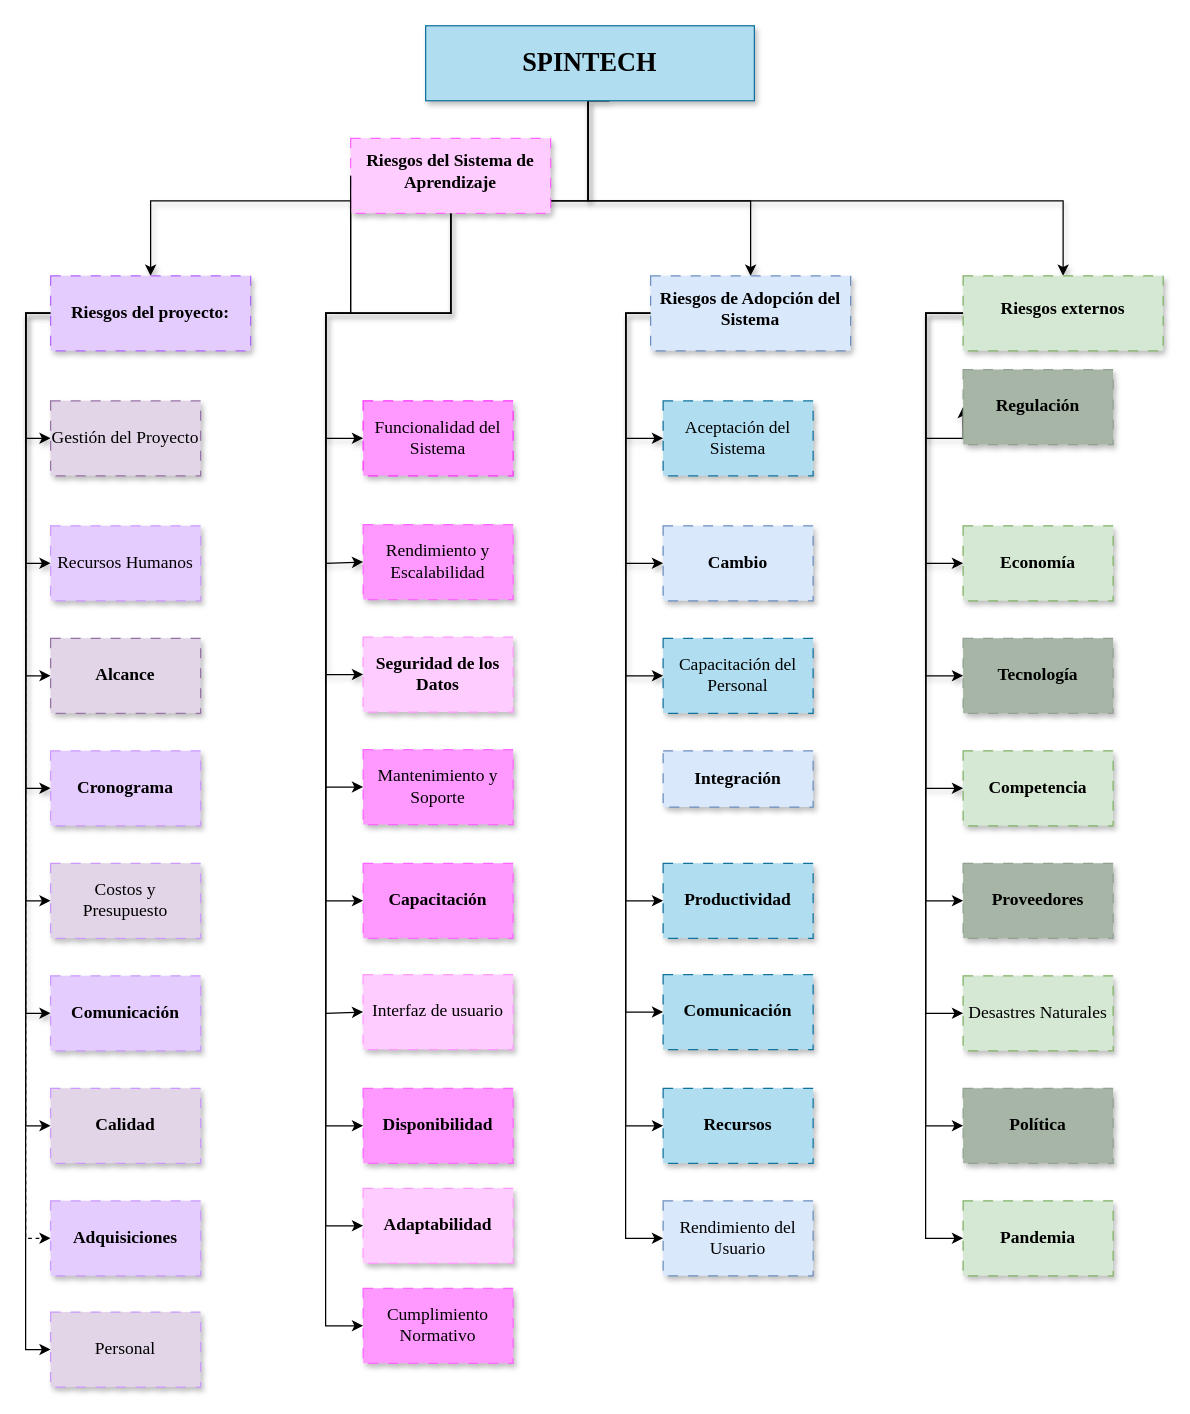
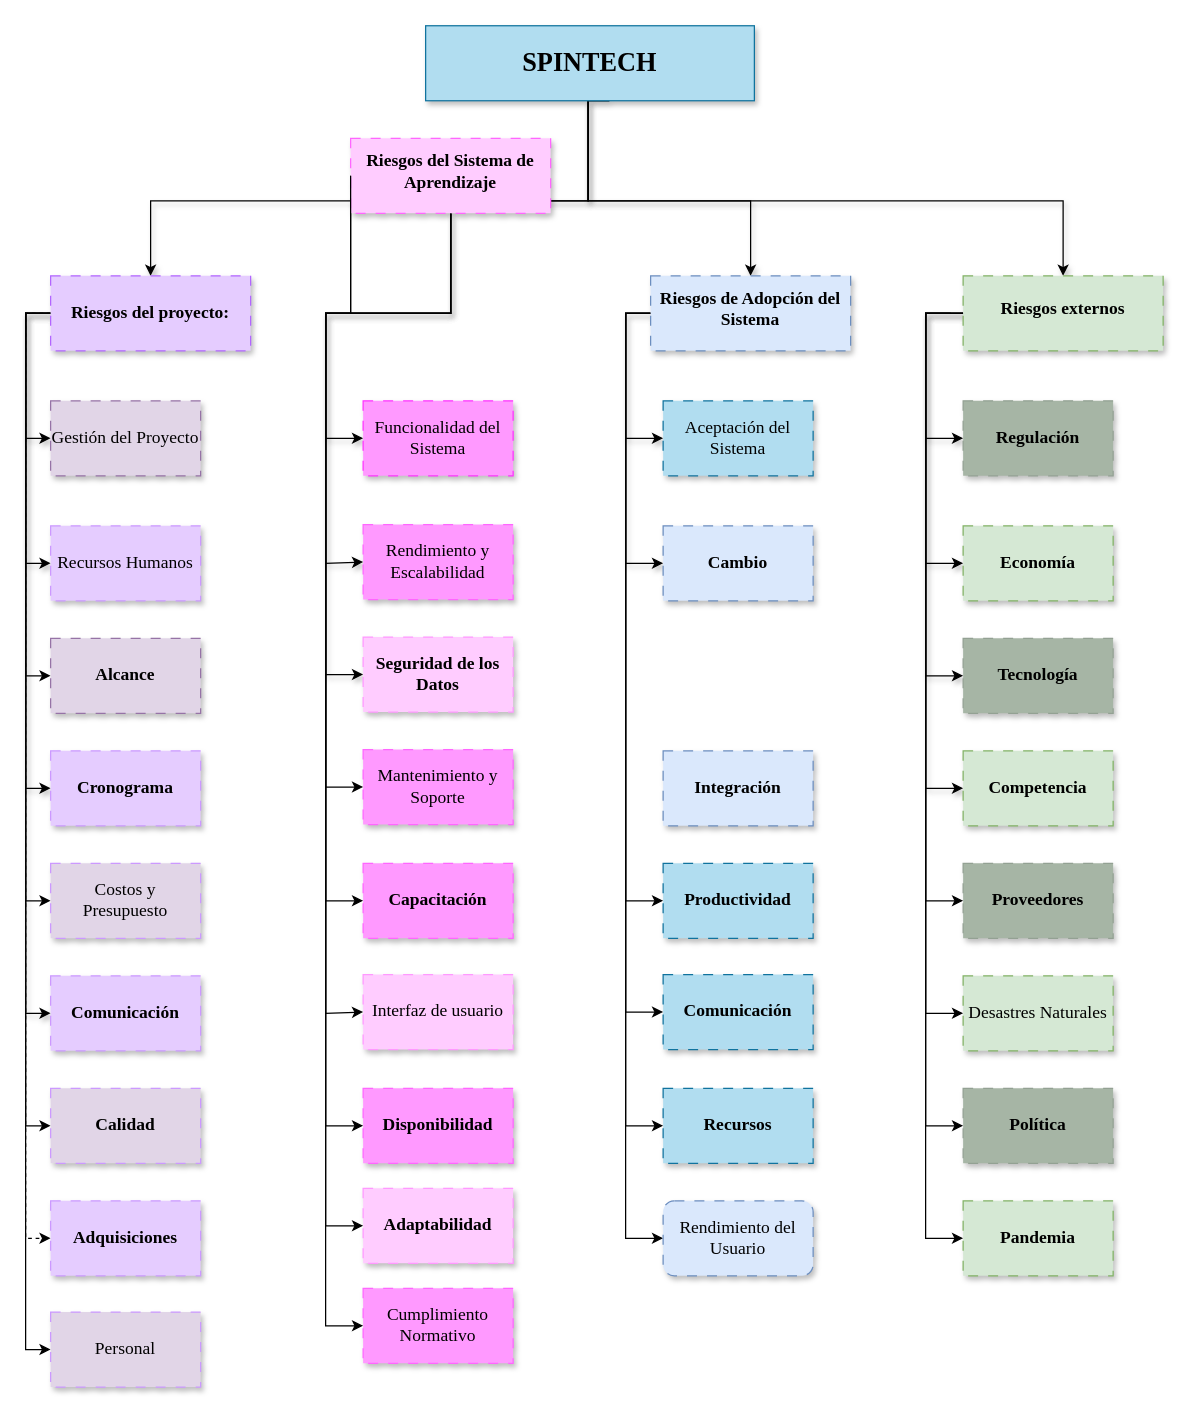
- <mxCell id="56" value="&lt;div style=&quot;font-size: 14px;&quot;&gt;&lt;strong&gt;Regulación&lt;/strong&gt;&lt;br&gt;&lt;/div&gt;" style="rounded=0;whiteSpace=wrap;html=1;fillColor=#A6B5A5;strokeColor=#93A193;dashed=1;dashPattern=8 8;strokeWidth=1;fontFamily=Comic Sans MS;fontSize=14;shadow=1;" vertex="1" parent="1"><mxGeometry x="770" y="295" width="120" height="60" as="geometry" /></mxCell>
+ <mxCell id="56" value="&lt;div style=&quot;font-size: 14px;&quot;&gt;&lt;strong&gt;Regulación&lt;/strong&gt;&lt;br&gt;&lt;/div&gt;" style="rounded=0;whiteSpace=wrap;html=1;fillColor=#A6B5A5;strokeColor=#93A193;dashed=1;dashPattern=8 8;strokeWidth=1;fontFamily=Comic Sans MS;fontSize=14;shadow=1;" vertex="1" parent="1"><mxGeometry x="770" y="320" width="120" height="60" as="geometry" /></mxCell>
- <mxCell id="29" style="edgeStyle=orthogonalEdgeStyle;rounded=0;orthogonalLoop=1;jettySize=auto;html=1;entryX=0;entryY=0.5;entryDx=0;entryDy=0;strokeWidth=1;fontFamily=Comic Sans MS;fontSize=14;shadow=1;" edge="1" parent="1" source="34" target="54"><mxGeometry relative="1" as="geometry"><Array as="points"><mxPoint x="500" y="250" /><mxPoint x="500" y="540" /></Array></mxGeometry></mxCell>
- <mxCell id="54" value="&lt;div style=&quot;font-size: 14px;&quot;&gt;Capacitación del Personal&lt;/div&gt;" style="rounded=0;whiteSpace=wrap;html=1;fillColor=#b1ddf0;strokeColor=#10739e;dashed=1;dashPattern=8 8;strokeWidth=1;fontFamily=Comic Sans MS;fontSize=14;shadow=1;" vertex="1" parent="1"><mxGeometry x="530" y="510" width="120" height="60" as="geometry" /></mxCell>
- <mxCell id="53" value="&lt;div style=&quot;font-size: 14px;&quot;&gt;&lt;strong&gt;Integración&lt;/strong&gt;&lt;br&gt;&lt;/div&gt;" style="rounded=0;whiteSpace=wrap;html=1;fillColor=#dae8fc;strokeColor=#6c8ebf;dashed=1;dashPattern=8 8;strokeWidth=1;fontFamily=Comic Sans MS;fontSize=14;shadow=1;" vertex="1" parent="1"><mxGeometry x="530" y="600" width="120" height="45" as="geometry" /></mxCell>
+ <mxCell id="53" value="&lt;div style=&quot;font-size: 14px;&quot;&gt;&lt;strong&gt;Integración&lt;/strong&gt;&lt;br&gt;&lt;/div&gt;" style="rounded=0;whiteSpace=wrap;html=1;fillColor=#dae8fc;strokeColor=#6c8ebf;dashed=1;dashPattern=8 8;strokeWidth=1;fontFamily=Comic Sans MS;fontSize=14;shadow=1;" vertex="1" parent="1"><mxGeometry x="530" y="600" width="120" height="60" as="geometry" /></mxCell>
- <mxCell id="71" value="&lt;div style=&quot;font-size: 14px;&quot;&gt;Rendimiento del Usuario&lt;/div&gt;" style="rounded=0;whiteSpace=wrap;html=1;fillColor=#dae8fc;strokeColor=#6c8ebf;dashed=1;dashPattern=8 8;strokeWidth=1;fontFamily=Comic Sans MS;fontSize=14;shadow=1;" vertex="1" parent="1"><mxGeometry x="530" y="960" width="120" height="60" as="geometry" /></mxCell>
+ <mxCell id="71" value="&lt;div style=&quot;font-size: 14px;&quot;&gt;Rendimiento del Usuario&lt;/div&gt;" style="whiteSpace=wrap;html=1;fillColor=#dae8fc;strokeColor=#6c8ebf;dashed=1;dashPattern=8 8;strokeWidth=1;fontFamily=Comic Sans MS;fontSize=14;shadow=1;rounded=1;" vertex="1" parent="1"><mxGeometry x="530" y="960" width="120" height="60" as="geometry" /></mxCell>
